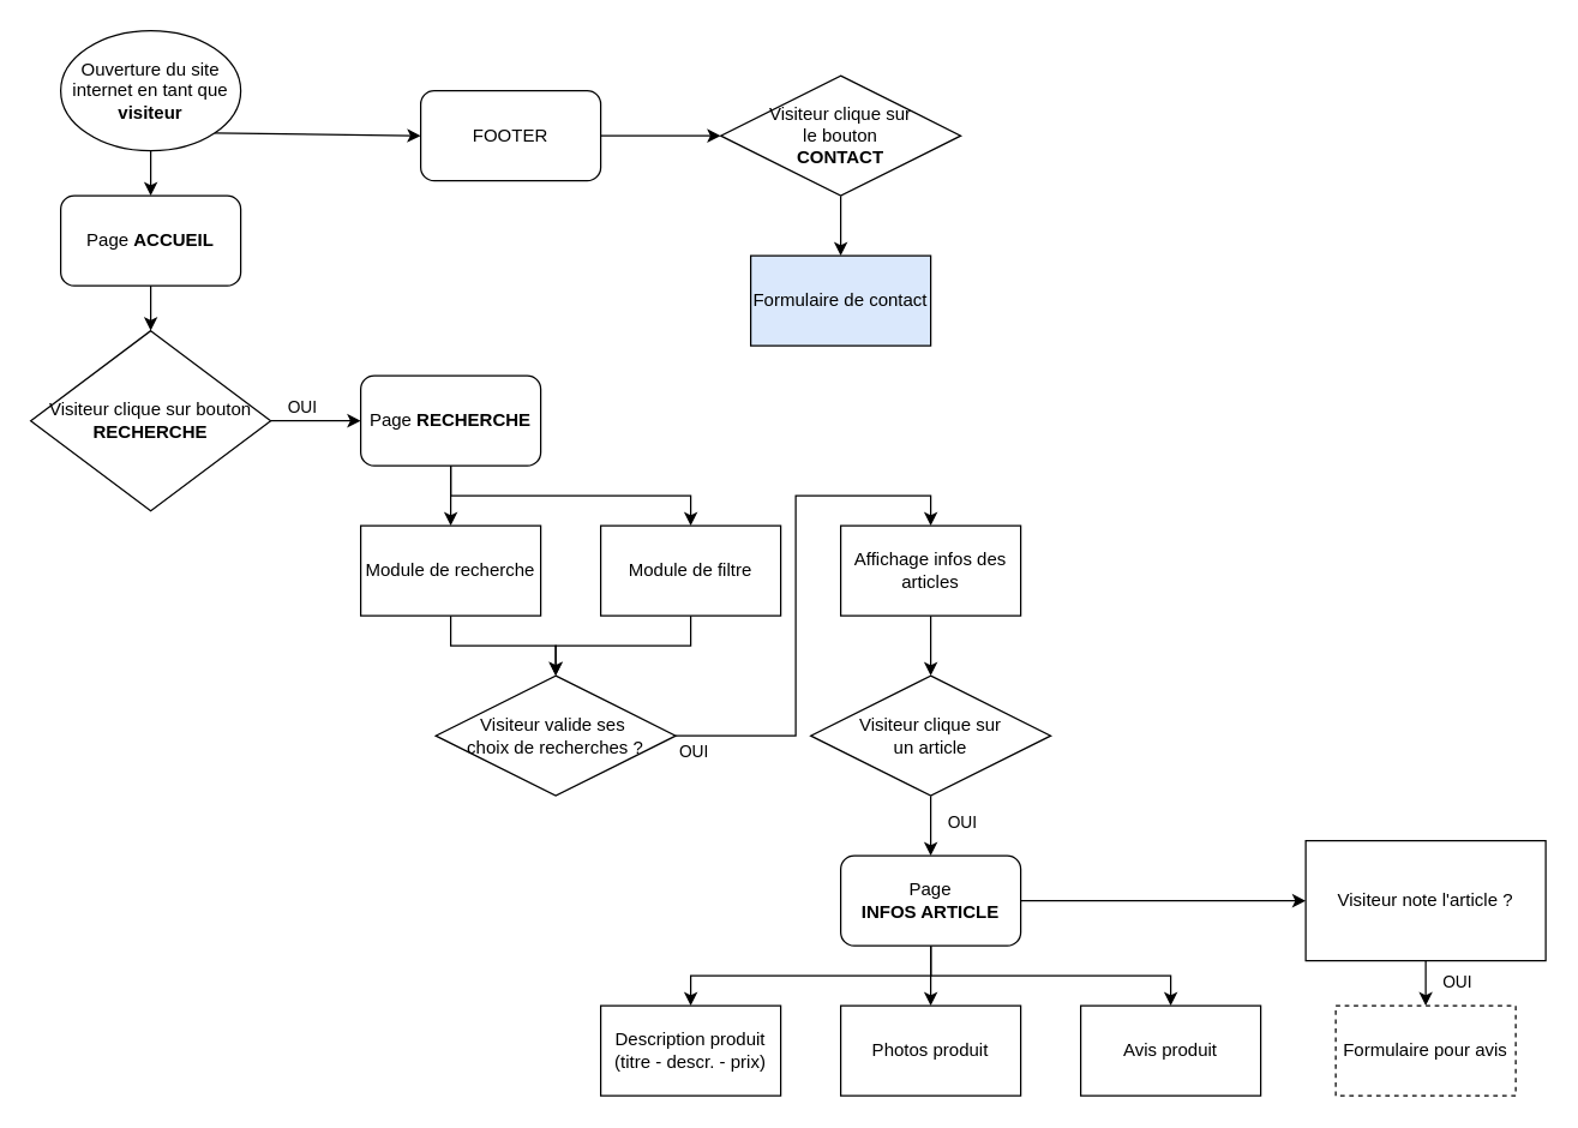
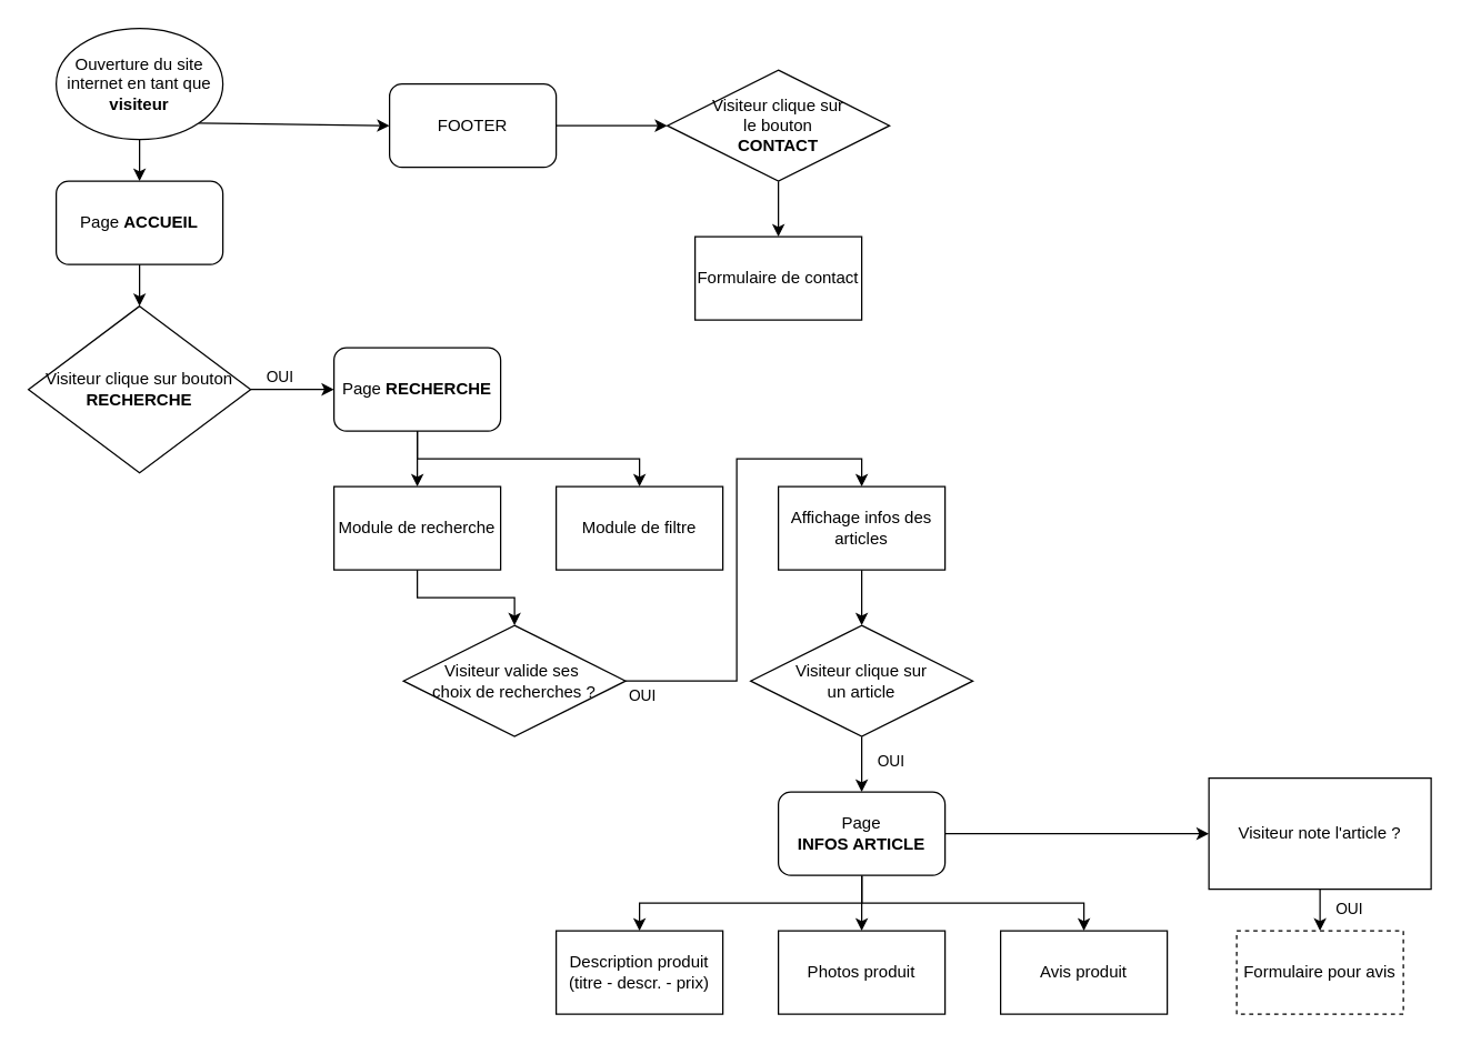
- <mxCell id="39" value="Formulaire de contact" style="rounded=0;whiteSpace=wrap;html=1;fillColor=#dae8fc;" vertex="1" parent="1"><mxGeometry x="500" y="170" width="120" height="60" as="geometry" /></mxCell>
+ <mxCell id="39" value="Formulaire de contact" style="rounded=0;whiteSpace=wrap;html=1;" vertex="1" parent="1"><mxGeometry x="500" y="170" width="120" height="60" as="geometry" /></mxCell>
- <mxCell id="13" style="edgeStyle=orthogonalEdgeStyle;rounded=0;orthogonalLoop=1;jettySize=auto;html=1;exitX=0.5;exitY=1;exitDx=0;exitDy=0;" edge="1" parent="1" source="14" target="36"><mxGeometry relative="1" as="geometry" /></mxCell>
